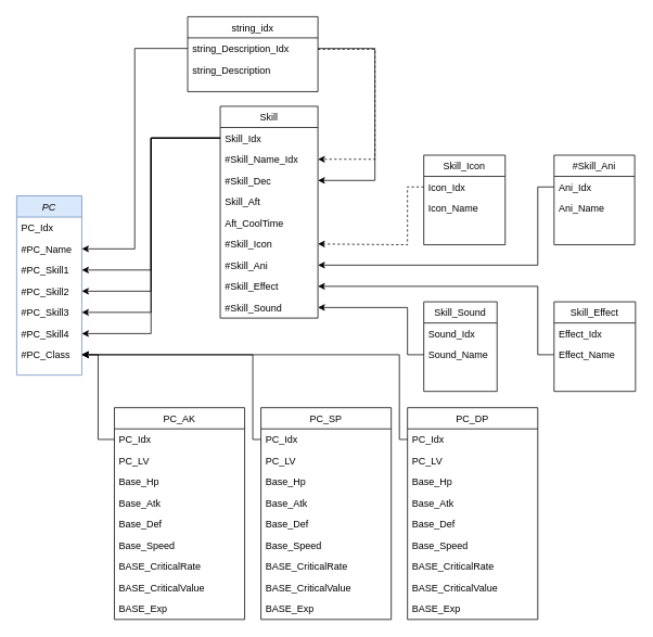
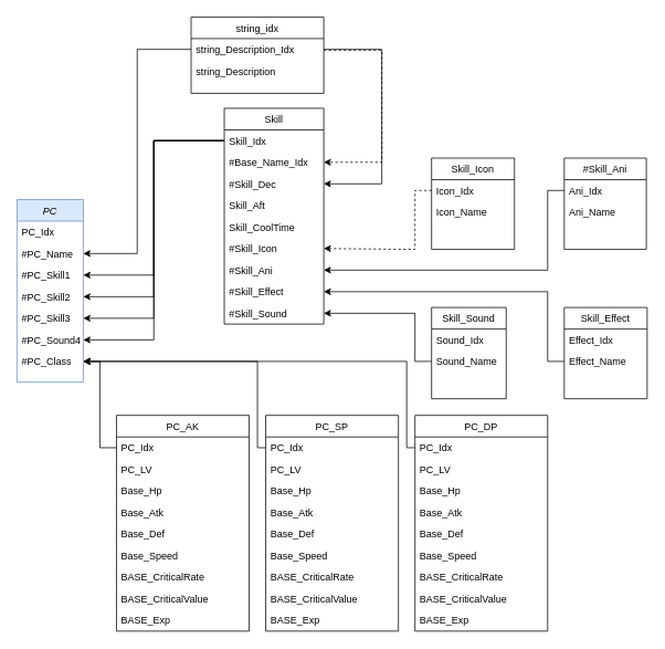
- <mxCell id="18" value="#Skill_Name_Idx" style="text;align=left;verticalAlign=top;spacingLeft=4;spacingRight=4;overflow=hidden;rotatable=0;points=[[0,0.5],[1,0.5]];portConstraint=eastwest;rounded=0;shadow=0;html=0;" parent="16" vertex="1"><mxGeometry y="52" width="120" height="26" as="geometry" /></mxCell>
+ <mxCell id="18" value="#Base_Name_Idx" style="text;align=left;verticalAlign=top;spacingLeft=4;spacingRight=4;overflow=hidden;rotatable=0;points=[[0,0.5],[1,0.5]];portConstraint=eastwest;rounded=0;shadow=0;html=0;" parent="16" vertex="1"><mxGeometry y="52" width="120" height="26" as="geometry" /></mxCell>
- <mxCell id="21" value="Aft_CoolTime" style="text;align=left;verticalAlign=top;spacingLeft=4;spacingRight=4;overflow=hidden;rotatable=0;points=[[0,0.5],[1,0.5]];portConstraint=eastwest;" vertex="1" parent="16"><mxGeometry y="130" width="120" height="26" as="geometry" /></mxCell>
+ <mxCell id="21" value="Skill_CoolTime" style="text;align=left;verticalAlign=top;spacingLeft=4;spacingRight=4;overflow=hidden;rotatable=0;points=[[0,0.5],[1,0.5]];portConstraint=eastwest;" vertex="1" parent="16"><mxGeometry y="130" width="120" height="26" as="geometry" /></mxCell>
- <mxCell id="8" value="#PC_Skill4" style="text;align=left;verticalAlign=top;spacingLeft=4;spacingRight=4;overflow=hidden;rotatable=0;points=[[0,0.5],[1,0.5]];portConstraint=eastwest;rounded=0;shadow=0;html=0;" parent="2" vertex="1"><mxGeometry y="156" width="80" height="26" as="geometry" /></mxCell>
+ <mxCell id="8" value="#PC_Sound4" style="text;align=left;verticalAlign=top;spacingLeft=4;spacingRight=4;overflow=hidden;rotatable=0;points=[[0,0.5],[1,0.5]];portConstraint=eastwest;rounded=0;shadow=0;html=0;" parent="2" vertex="1"><mxGeometry y="156" width="80" height="26" as="geometry" /></mxCell>
